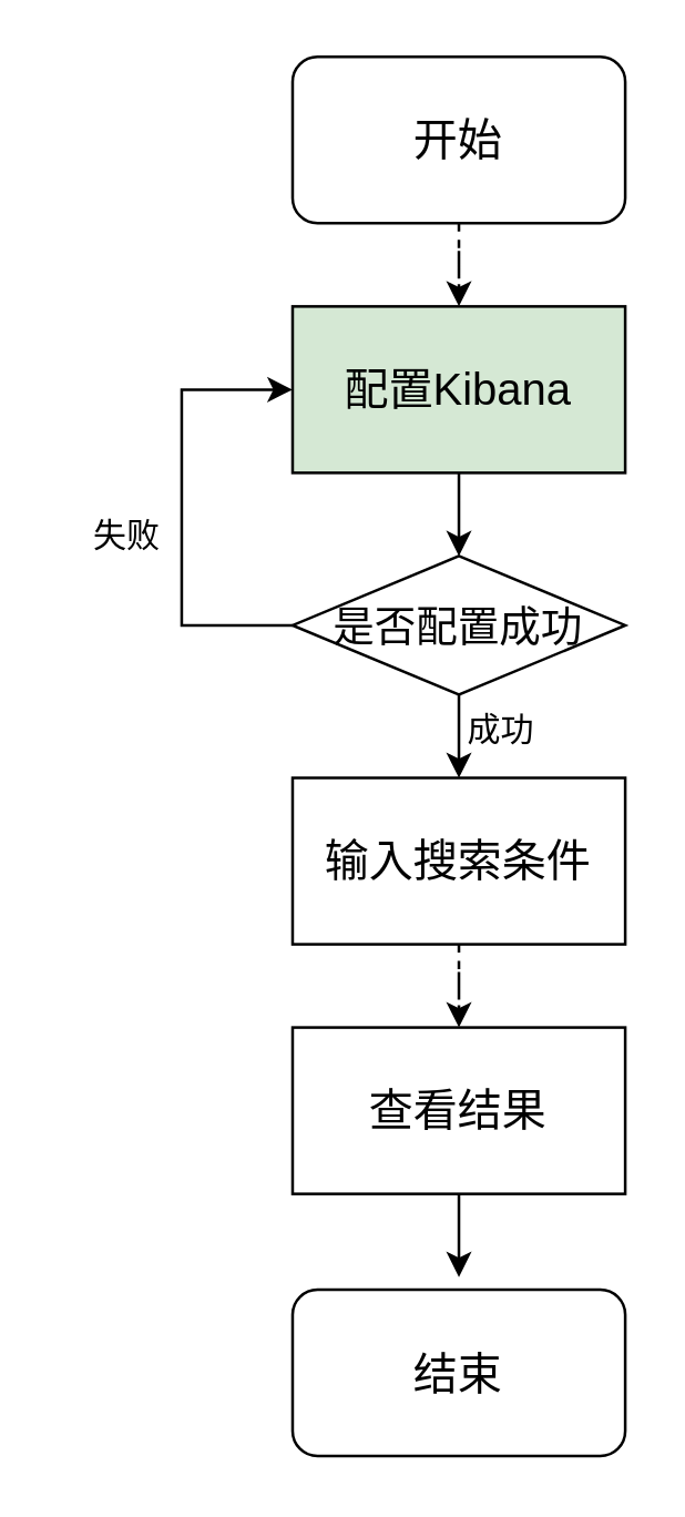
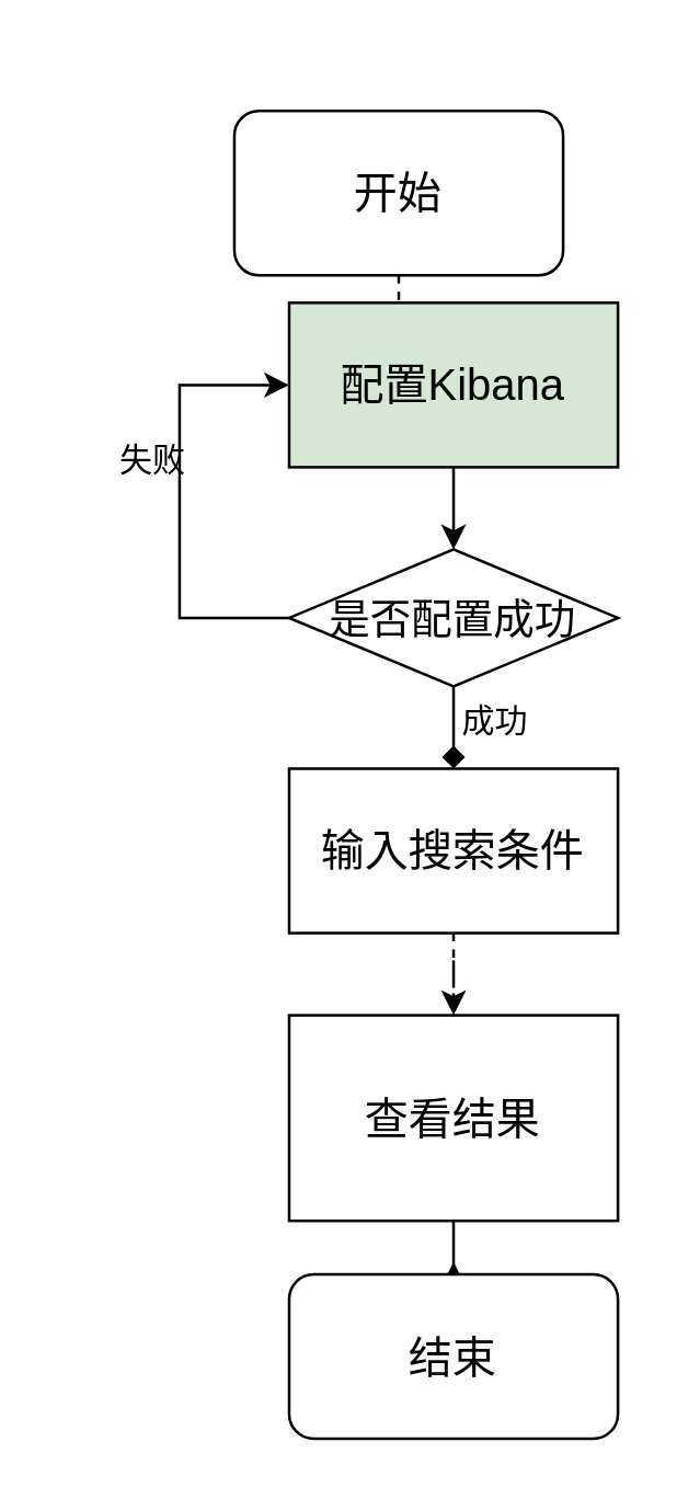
- <mxCell id="3" value="&lt;font style=&quot;font-size: 16px;&quot;&gt;开始&lt;/font&gt;" style="rounded=1;whiteSpace=wrap;html=1;" vertex="1" parent="1"><mxGeometry x="105" y="20" width="120" height="60" as="geometry" /></mxCell>
+ <mxCell id="3" value="&lt;font style=&quot;font-size: 16px;&quot;&gt;开始&lt;/font&gt;" style="rounded=1;whiteSpace=wrap;html=1;" vertex="1" parent="1"><mxGeometry x="85" y="40" width="120" height="60" as="geometry" /></mxCell>
- <mxCell id="15" value="失败" style="text;html=1;align=center;verticalAlign=middle;resizable=0;points=[];autosize=1;strokeColor=none;fillColor=none;" vertex="1" parent="1"><mxGeometry x="20" y="178" width="50" height="30" as="geometry" /></mxCell>
+ <mxCell id="15" value="失败" style="text;html=1;align=center;verticalAlign=middle;resizable=0;points=[];autosize=1;strokeColor=none;fillColor=none;" vertex="1" parent="1"><mxGeometry x="30" y="153" width="50" height="30" as="geometry" /></mxCell>
- <mxCell id="6" style="edgeStyle=orthogonalEdgeStyle;rounded=0;orthogonalLoop=1;jettySize=auto;html=1;entryX=0.5;entryY=0;entryDx=0;entryDy=0;" edge="1" parent="1" source="8" target="10"><mxGeometry relative="1" as="geometry" /></mxCell>
+ <mxCell id="6" style="edgeStyle=orthogonalEdgeStyle;rounded=0;orthogonalLoop=1;jettySize=auto;html=1;entryX=0.5;entryY=0;entryDx=0;entryDy=0;endArrow=diamond;" edge="1" parent="1" source="8" target="10"><mxGeometry relative="1" as="geometry" /></mxCell>
- <mxCell id="12" value="&lt;font style=&quot;font-size: 16px;&quot;&gt;查看结果&lt;/font&gt;" style="rounded=0;whiteSpace=wrap;html=1;" vertex="1" parent="1"><mxGeometry x="105" y="370" width="120" height="60" as="geometry" /></mxCell>
+ <mxCell id="12" value="&lt;font style=&quot;font-size: 16px;&quot;&gt;查看结果&lt;/font&gt;" style="rounded=0;whiteSpace=wrap;html=1;" vertex="1" parent="1"><mxGeometry x="105" y="370" width="120" height="75" as="geometry" /></mxCell>
